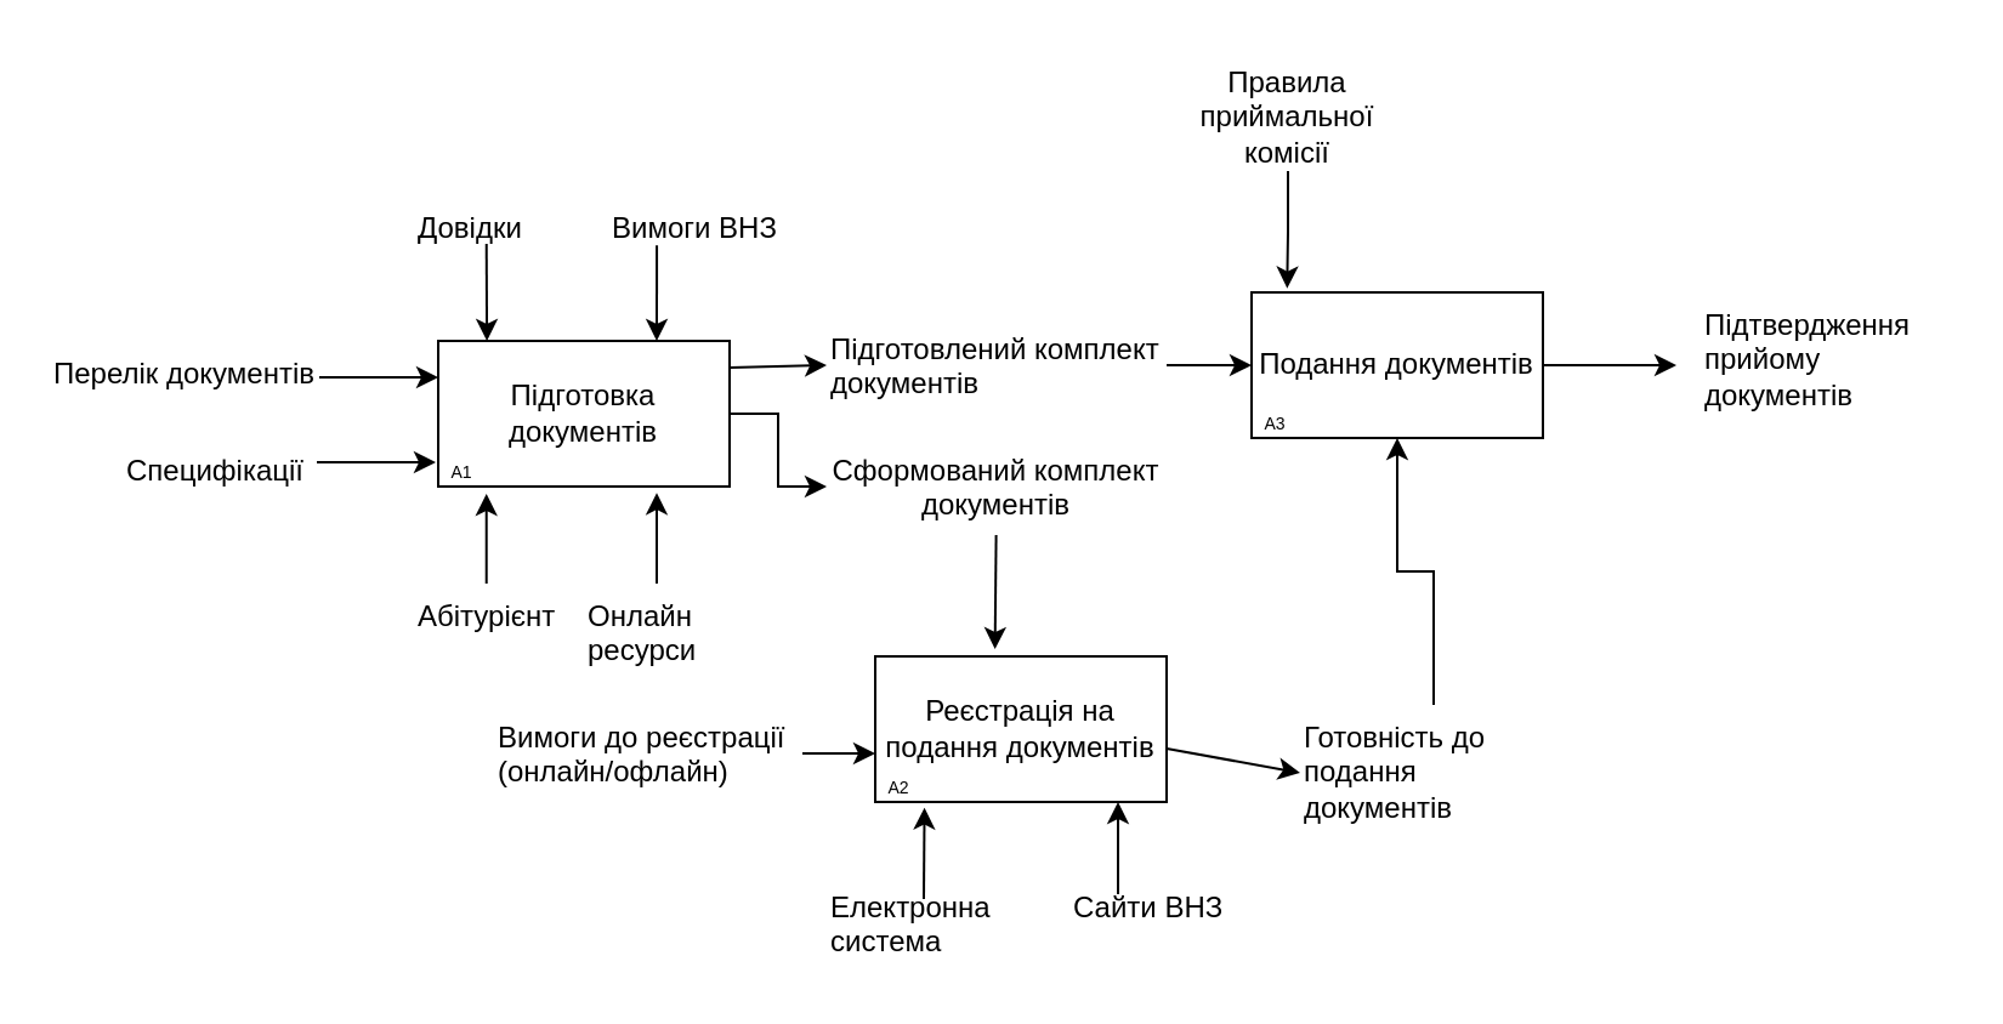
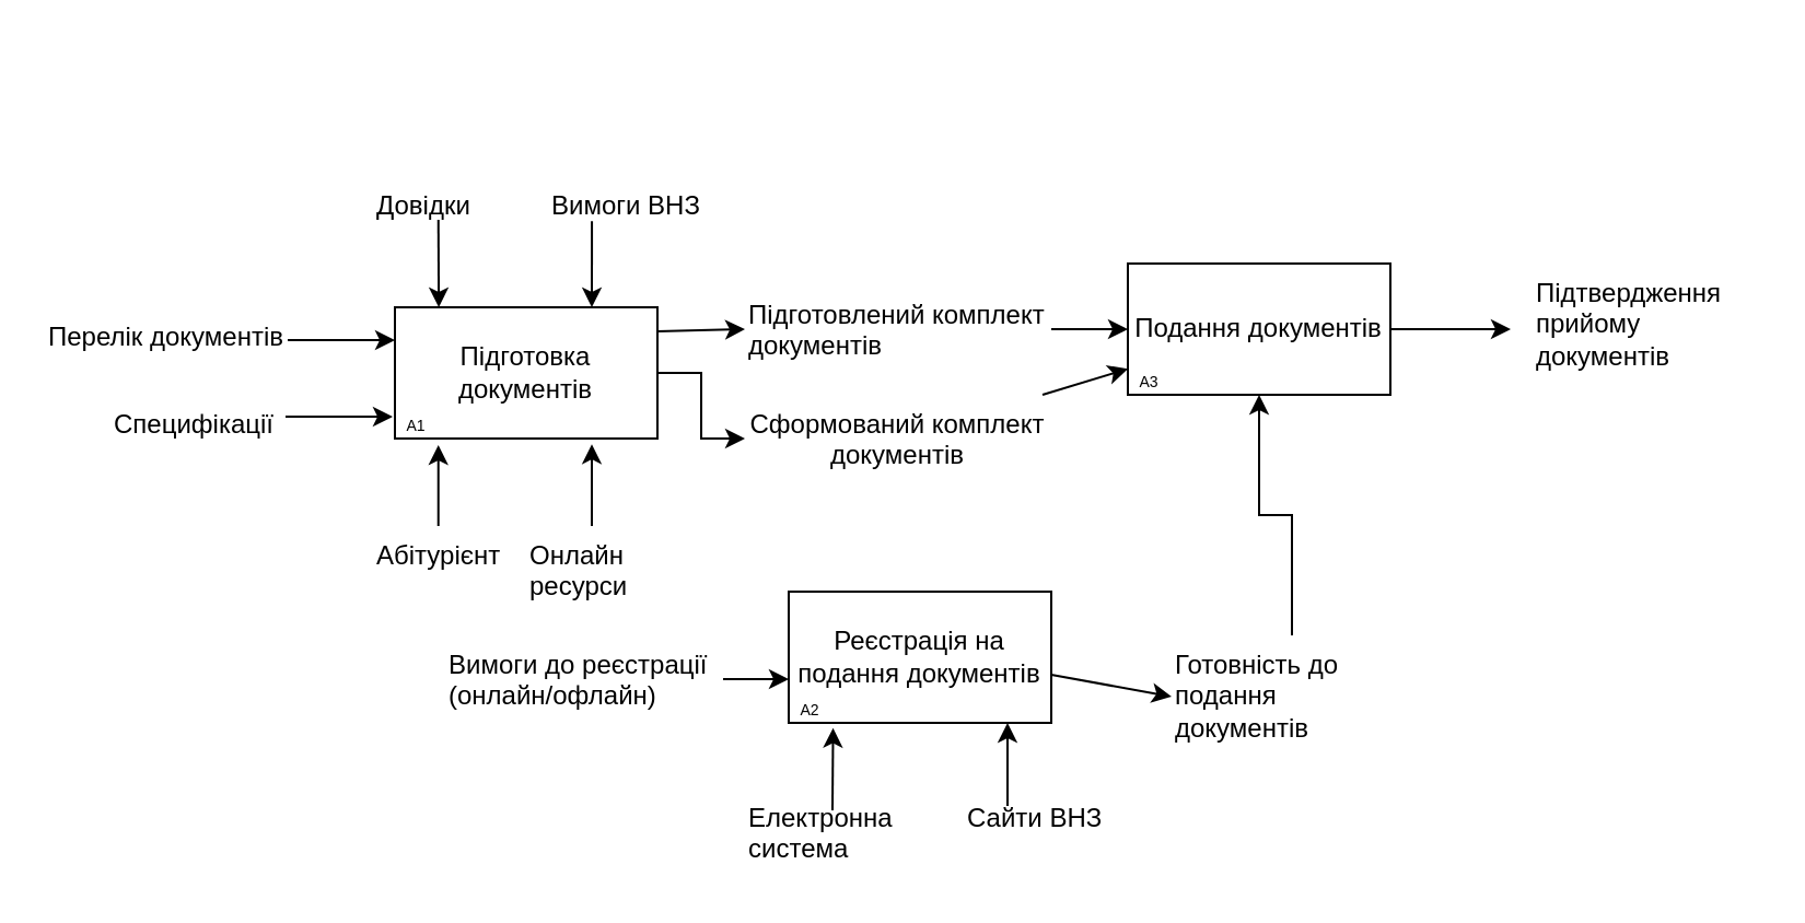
- <mxCell id="33" value="Правила приймальної комісії" style="text;whiteSpace=wrap;align=center;" vertex="1" parent="1"><mxGeometry x="480" y="20" width="100" height="50" as="geometry" /></mxCell>
- <mxCell id="35" style="edgeStyle=orthogonalEdgeStyle;rounded=0;orthogonalLoop=1;jettySize=auto;html=1;entryX=0.122;entryY=-0.028;entryDx=0;entryDy=0;entryPerimeter=0;" edge="1" parent="1" source="33" target="32"><mxGeometry relative="1" as="geometry" /></mxCell>
- <mxCell id="17" value="" style="endArrow=classic;html=1;rounded=0;entryX=0.411;entryY=-0.05;entryDx=0;entryDy=0;entryPerimeter=0;" edge="1" parent="1" source="27" target="16"><mxGeometry width="50" height="50" relative="1" as="geometry"><mxPoint x="410" y="185" as="sourcePoint" /><mxPoint x="460" y="135" as="targetPoint" /></mxGeometry></mxCell>
+ <mxCell id="17" value="" style="endArrow=classic;html=1;rounded=0;" edge="1" parent="1" source="27" target="32"><mxGeometry width="50" height="50" relative="1" as="geometry"><mxPoint x="410" y="185" as="sourcePoint" /><mxPoint x="460" y="135" as="targetPoint" /></mxGeometry></mxCell>
